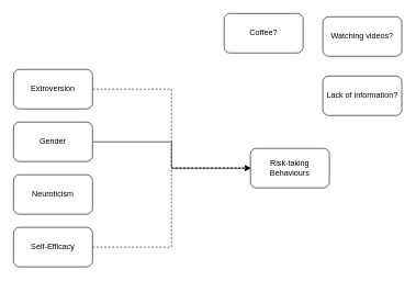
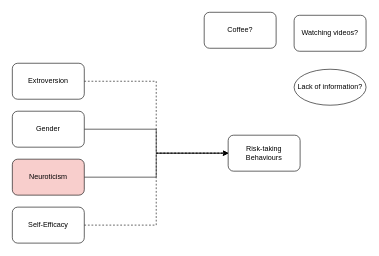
- <mxCell id="13" value="Lack of information?" style="rounded=1;whiteSpace=wrap;html=1;" vertex="1" parent="1"><mxGeometry x="490" y="115" width="120" height="60" as="geometry" /></mxCell>
+ <mxCell id="13" value="Lack of information?" style="ellipse;whiteSpace=wrap;html=1;" vertex="1" parent="1"><mxGeometry x="490" y="115" width="120" height="60" as="geometry" /></mxCell>
- <mxCell id="6" value="Neuroticism" style="rounded=1;whiteSpace=wrap;html=1;" vertex="1" parent="1"><mxGeometry x="20" y="265" width="120" height="60" as="geometry" /></mxCell>
+ <mxCell id="6" value="Neuroticism" style="rounded=1;whiteSpace=wrap;html=1;fillColor=#f8cecc;" vertex="1" parent="1"><mxGeometry x="20" y="265" width="120" height="60" as="geometry" /></mxCell>
+ <mxCell id="5" style="edgeStyle=orthogonalEdgeStyle;rounded=0;orthogonalLoop=1;jettySize=auto;html=1;entryX=0;entryY=0.5;entryDx=0;entryDy=0;" edge="1" parent="1" source="6" target="2"><mxGeometry relative="1" as="geometry" /></mxCell>
